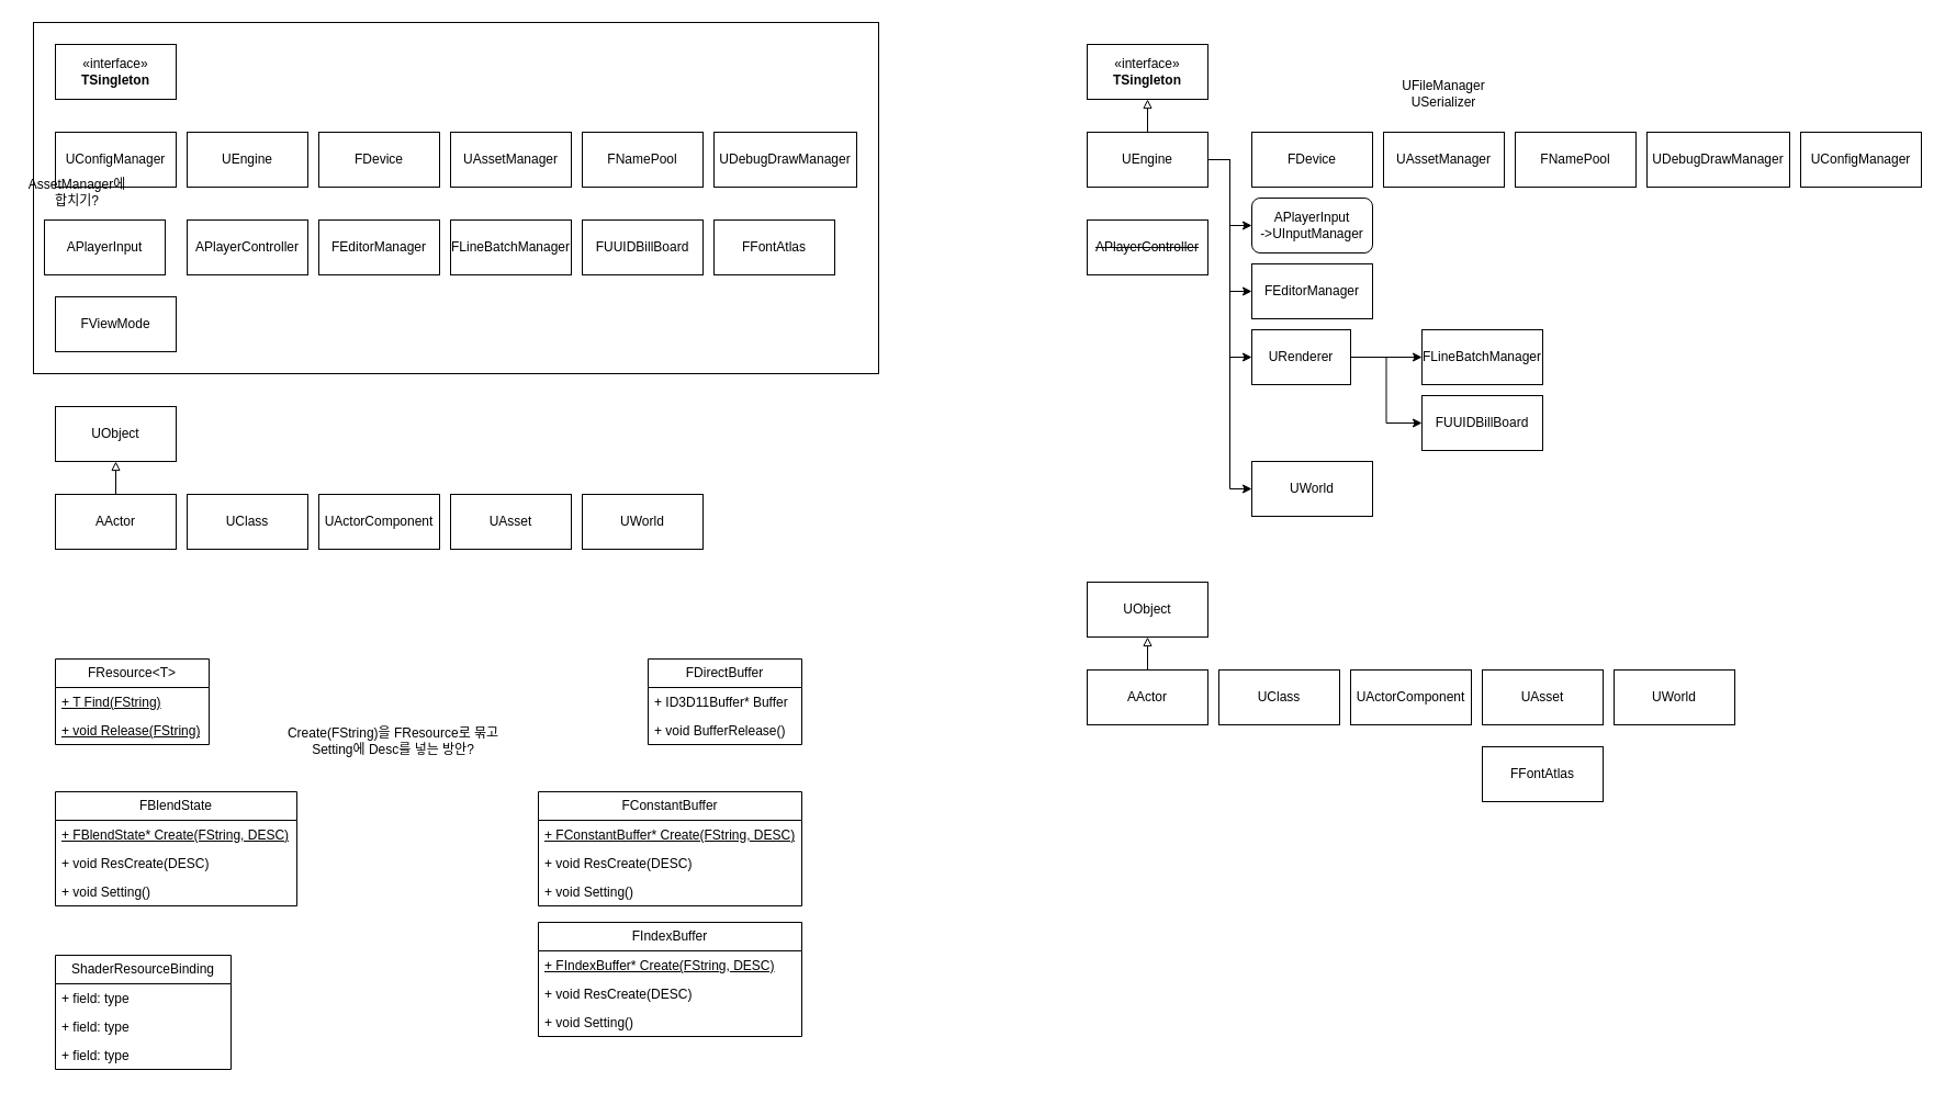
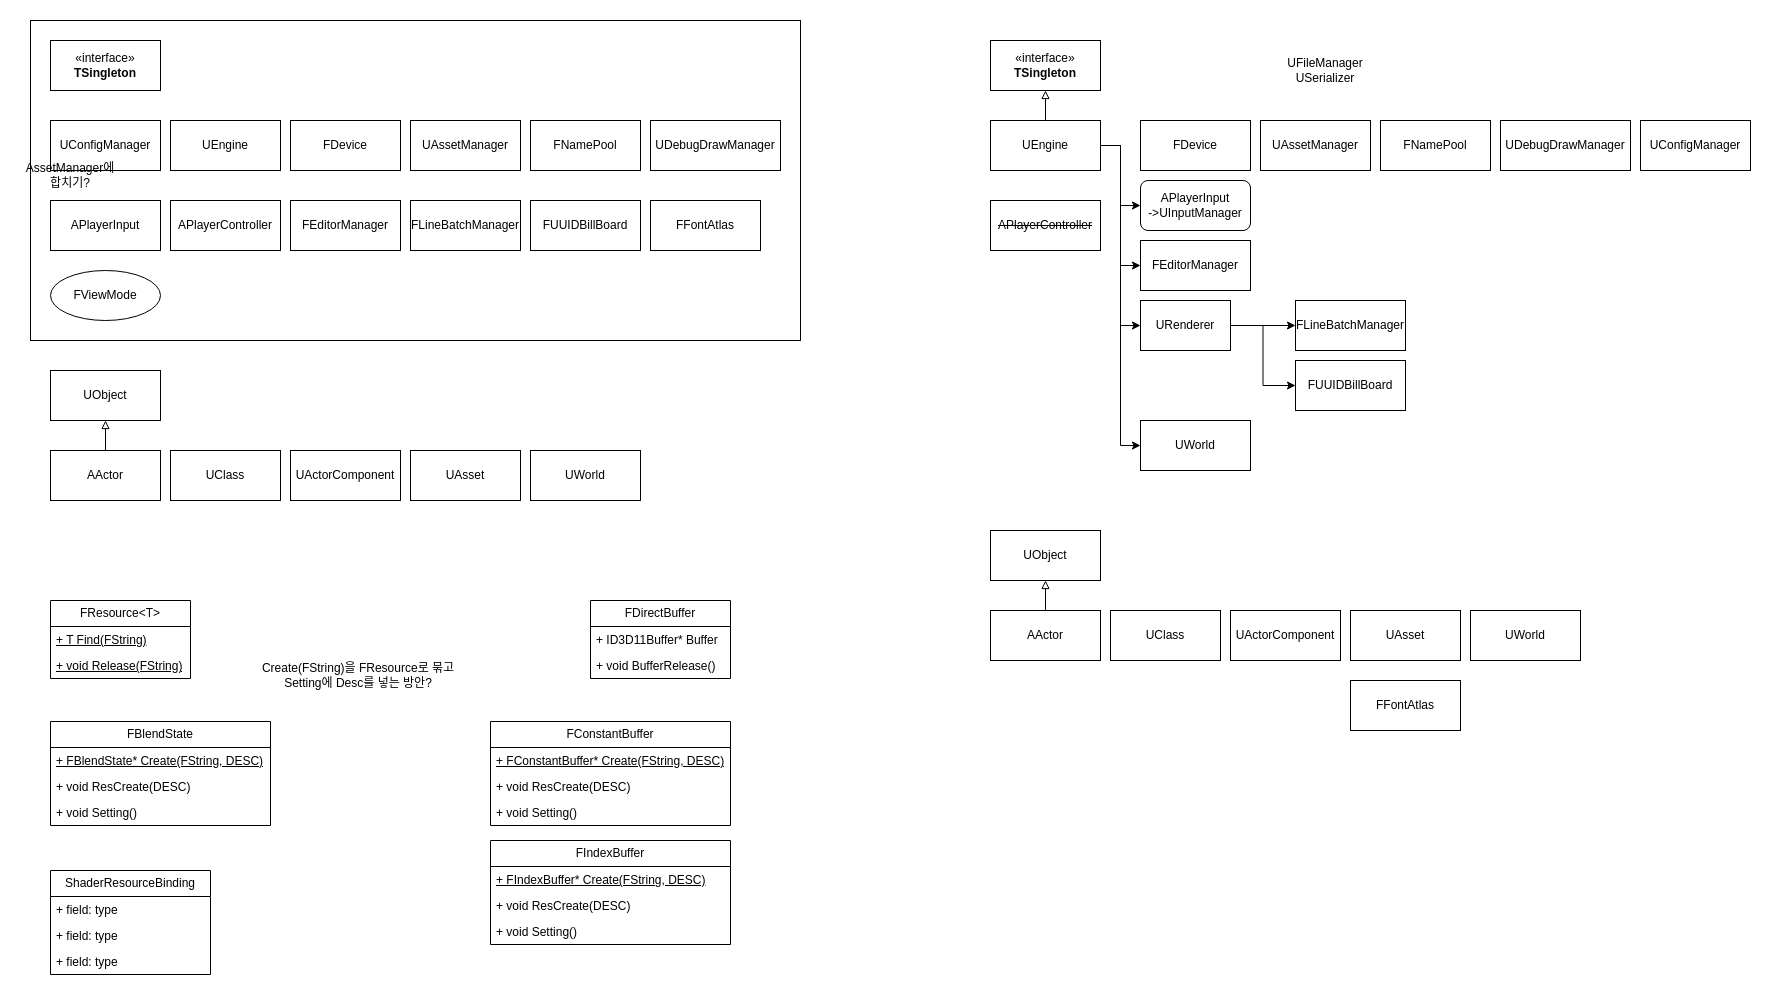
- <mxCell id="66" value="UFileManager&lt;br&gt;USerializer" style="text;html=1;align=center;verticalAlign=middle;whiteSpace=wrap;rounded=0;" vertex="1" parent="1"><mxGeometry x="1285" y="70" width="60" height="30" as="geometry" /></mxCell>
+ <mxCell id="66" value="UFileManager&lt;br&gt;USerializer" style="text;html=1;align=center;verticalAlign=middle;whiteSpace=wrap;rounded=0;" vertex="1" parent="1"><mxGeometry x="1295" y="55" width="60" height="30" as="geometry" /></mxCell>
- <mxCell id="71" value="APlayerInput" style="html=1;whiteSpace=wrap;" vertex="1" parent="1"><mxGeometry x="40" y="200" width="110" height="50" as="geometry" /></mxCell>
+ <mxCell id="71" value="APlayerInput" style="html=1;whiteSpace=wrap;" vertex="1" parent="1"><mxGeometry x="50" y="200" width="110" height="50" as="geometry" /></mxCell>
- <mxCell id="72" value="FViewMode" style="html=1;whiteSpace=wrap;" vertex="1" parent="1"><mxGeometry x="50" y="270" width="110" height="50" as="geometry" /></mxCell>
+ <mxCell id="72" value="FViewMode" style="ellipse;html=1;whiteSpace=wrap;" vertex="1" parent="1"><mxGeometry x="50" y="270" width="110" height="50" as="geometry" /></mxCell>
